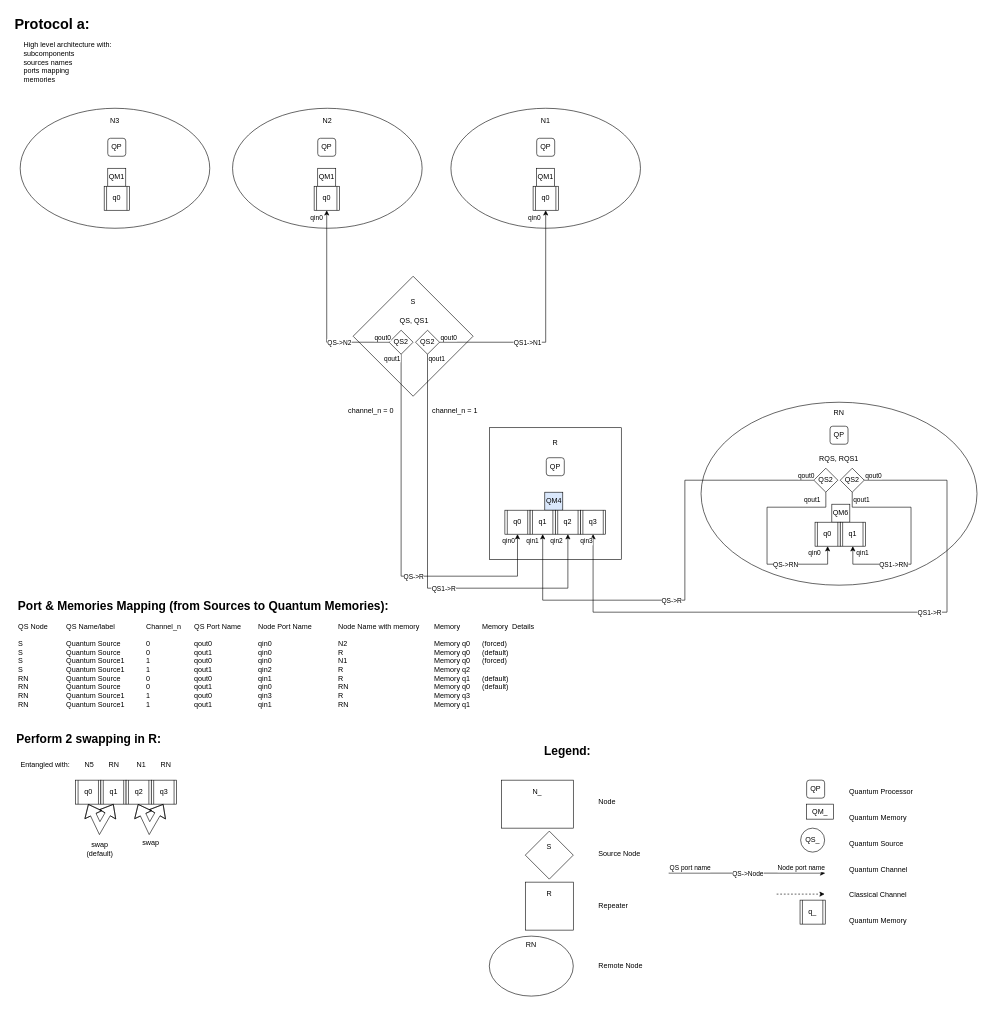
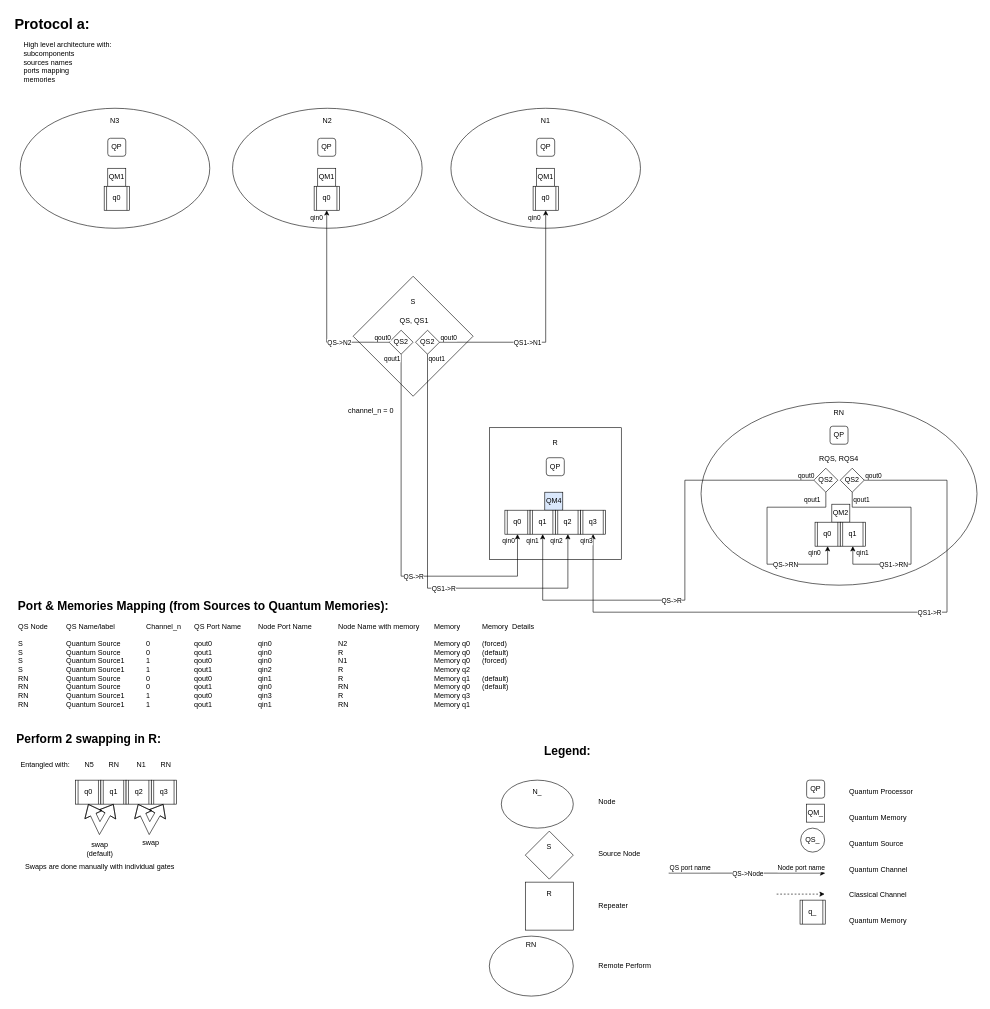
- <mxCell id="74" value="channel_n = 1" style="text;html=1;align=center;verticalAlign=middle;whiteSpace=wrap;rounded=0;" vertex="1" parent="1"><mxGeometry x="718" y="670" width="80" height="30" as="geometry" /></mxCell>
- <mxCell id="52" value="RQS, RQS1" style="text;html=1;align=center;verticalAlign=middle;whiteSpace=wrap;rounded=0;" vertex="1" parent="48"><mxGeometry x="7" width="70" height="30" as="geometry" /></mxCell>
+ <mxCell id="52" value="RQS, RQS4" style="text;html=1;align=center;verticalAlign=middle;whiteSpace=wrap;rounded=0;" vertex="1" parent="48"><mxGeometry x="7" width="70" height="30" as="geometry" /></mxCell>
- <mxCell id="38" value="QM6" style="whiteSpace=wrap;html=1;aspect=fixed;" parent="37" vertex="1"><mxGeometry x="28" width="30" height="30" as="geometry" /></mxCell>
+ <mxCell id="38" value="QM2" style="whiteSpace=wrap;html=1;aspect=fixed;" parent="37" vertex="1"><mxGeometry x="28" width="30" height="30" as="geometry" /></mxCell>
- <mxCell id="11" value="N_&lt;div&gt;&lt;br&gt;&lt;/div&gt;&lt;div&gt;&lt;br&gt;&lt;/div&gt;&lt;div&gt;&lt;br&gt;&lt;/div&gt;" style="whiteSpace=wrap;html=1;rounded=0;" parent="1" vertex="1"><mxGeometry x="835" y="1300" width="120" height="80" as="geometry" /></mxCell>
+ <mxCell id="11" value="N_&lt;div&gt;&lt;br&gt;&lt;/div&gt;&lt;div&gt;&lt;br&gt;&lt;/div&gt;&lt;div&gt;&lt;br&gt;&lt;/div&gt;" style="ellipse;whiteSpace=wrap;html=1;" parent="1" vertex="1"><mxGeometry x="835" y="1300" width="120" height="80" as="geometry" /></mxCell>
- <mxCell id="3" value="QM_" style="whiteSpace=wrap;html=1;aspect=fixed;" parent="1" vertex="1"><mxGeometry x="1344" y="1340" width="45" height="25" as="geometry" /></mxCell>
+ <mxCell id="3" value="QM_" style="whiteSpace=wrap;html=1;aspect=fixed;" parent="1" vertex="1"><mxGeometry x="1344" y="1340" width="30" height="30" as="geometry" /></mxCell>
+ <mxCell id="32" value="Swaps are done manually with individual gates" style="text;html=1;align=center;verticalAlign=middle;whiteSpace=wrap;rounded=0;" parent="1" vertex="1"><mxGeometry x="30.5" y="1430" width="270" height="30" as="geometry" /></mxCell>
- <mxCell id="19" value="Node&lt;div&gt;&lt;br&gt;&lt;/div&gt;&lt;div&gt;&lt;br&gt;&lt;/div&gt;&lt;div&gt;&lt;br&gt;&lt;/div&gt;&lt;div&gt;&lt;br&gt;&lt;/div&gt;&lt;div&gt;&lt;br&gt;&lt;/div&gt;&lt;div&gt;Source Node&lt;/div&gt;&lt;div&gt;&lt;br&gt;&lt;/div&gt;&lt;div&gt;&lt;br&gt;&lt;/div&gt;&lt;div&gt;&lt;br&gt;&lt;/div&gt;&lt;div&gt;&lt;br&gt;&lt;/div&gt;&lt;div&gt;&lt;br&gt;&lt;/div&gt;&lt;div&gt;Repeater&lt;/div&gt;&lt;div&gt;&lt;br&gt;&lt;/div&gt;&lt;div&gt;&lt;br&gt;&lt;/div&gt;&lt;div&gt;&lt;br&gt;&lt;/div&gt;&lt;div&gt;&lt;br&gt;&lt;/div&gt;&lt;div&gt;&lt;br&gt;&lt;/div&gt;&lt;div&gt;&lt;br&gt;&lt;/div&gt;&lt;div&gt;Remote Node&lt;/div&gt;&lt;div&gt;&lt;br&gt;&lt;/div&gt;" style="text;html=1;align=left;verticalAlign=middle;whiteSpace=wrap;rounded=0;" parent="1" vertex="1"><mxGeometry x="995" y="1300" width="95" height="360" as="geometry" /></mxCell>
+ <mxCell id="19" value="Node&lt;div&gt;&lt;br&gt;&lt;/div&gt;&lt;div&gt;&lt;br&gt;&lt;/div&gt;&lt;div&gt;&lt;br&gt;&lt;/div&gt;&lt;div&gt;&lt;br&gt;&lt;/div&gt;&lt;div&gt;&lt;br&gt;&lt;/div&gt;&lt;div&gt;Source Node&lt;/div&gt;&lt;div&gt;&lt;br&gt;&lt;/div&gt;&lt;div&gt;&lt;br&gt;&lt;/div&gt;&lt;div&gt;&lt;br&gt;&lt;/div&gt;&lt;div&gt;&lt;br&gt;&lt;/div&gt;&lt;div&gt;&lt;br&gt;&lt;/div&gt;&lt;div&gt;Repeater&lt;/div&gt;&lt;div&gt;&lt;br&gt;&lt;/div&gt;&lt;div&gt;&lt;br&gt;&lt;/div&gt;&lt;div&gt;&lt;br&gt;&lt;/div&gt;&lt;div&gt;&lt;br&gt;&lt;/div&gt;&lt;div&gt;&lt;br&gt;&lt;/div&gt;&lt;div&gt;&lt;br&gt;&lt;/div&gt;&lt;div&gt;Remote Perform&lt;/div&gt;&lt;div&gt;&lt;br&gt;&lt;/div&gt;" style="text;html=1;align=left;verticalAlign=middle;whiteSpace=wrap;rounded=0;" parent="1" vertex="1"><mxGeometry x="995" y="1300" width="95" height="360" as="geometry" /></mxCell>
